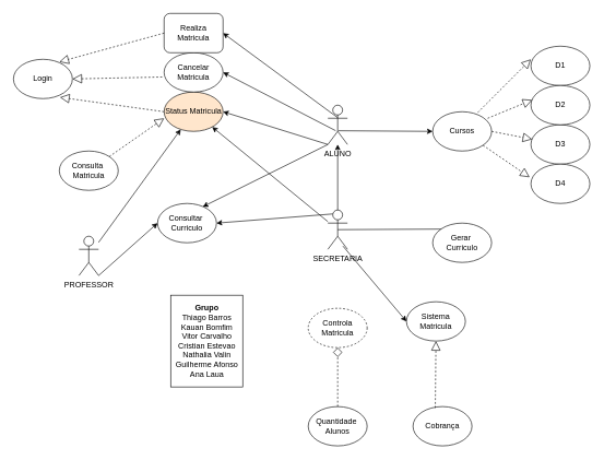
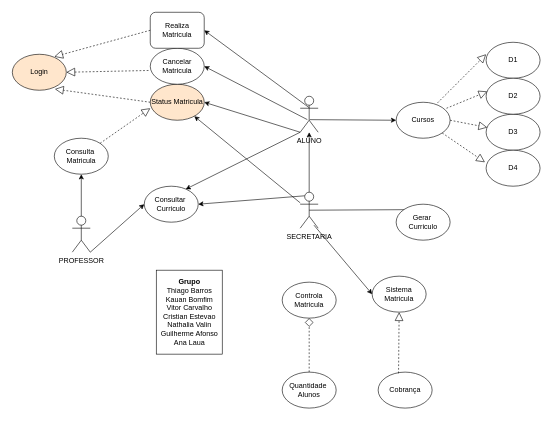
- <mxCell id="5" value="Login" style="ellipse;whiteSpace=wrap;html=1;" vertex="1" parent="1"><mxGeometry x="20" y="90" width="90" height="60" as="geometry" /></mxCell>
+ <mxCell id="5" value="Login" style="ellipse;whiteSpace=wrap;html=1;fillColor=#ffe6cc;" vertex="1" parent="1"><mxGeometry x="20" y="90" width="90" height="60" as="geometry" /></mxCell>
- <mxCell id="19" value="" style="endArrow=classic;html=1;rounded=0;" edge="1" parent="1" source="2" target="6"><mxGeometry width="50" height="50" relative="1" as="geometry"><mxPoint x="40" y="-50" as="sourcePoint" /><mxPoint x="240" y="330" as="targetPoint" /></mxGeometry></mxCell>
+ <mxCell id="19" value="" style="endArrow=classic;html=1;rounded=0;entryX=0.5;entryY=1;entryDx=0;entryDy=0;" edge="1" parent="1" source="2" target="18"><mxGeometry width="50" height="50" relative="1" as="geometry"><mxPoint x="40" y="-50" as="sourcePoint" /><mxPoint x="240" y="330" as="targetPoint" /></mxGeometry></mxCell>
- <mxCell id="30" value="Controla Matricula" style="ellipse;whiteSpace=wrap;html=1;dashed=1;" vertex="1" parent="1"><mxGeometry x="470" y="470" width="90" height="60" as="geometry" /></mxCell>
+ <mxCell id="30" value="Controla Matricula" style="ellipse;whiteSpace=wrap;html=1;" vertex="1" parent="1"><mxGeometry x="470" y="470" width="90" height="60" as="geometry" /></mxCell>
